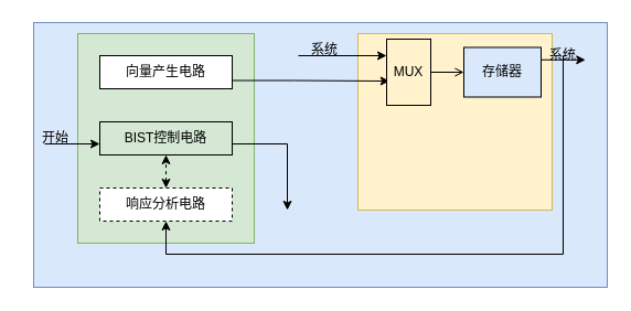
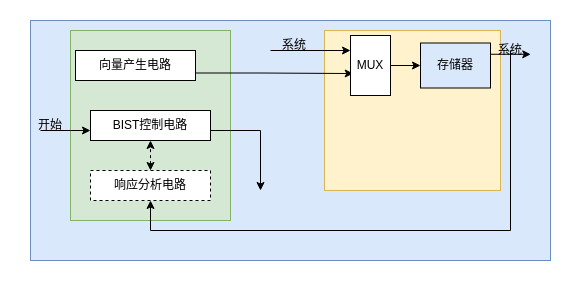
- <mxCell id="6" value="向量产生电路" style="whiteSpace=wrap;html=1;align=center;" vertex="1" parent="1"><mxGeometry x="90" y="50" width="120" height="30" as="geometry" /></mxCell>
+ <mxCell id="6" value="向量产生电路" style="whiteSpace=wrap;html=1;align=center;" vertex="1" parent="1"><mxGeometry x="75" y="50" width="120" height="30" as="geometry" /></mxCell>
- <mxCell id="8" value="MUX" style="whiteSpace=wrap;html=1;align=center;fillColor=#fff2cc;" vertex="1" parent="1"><mxGeometry x="350" y="35" width="40" height="60" as="geometry" /></mxCell>
+ <mxCell id="8" value="MUX" style="whiteSpace=wrap;html=1;align=center;" vertex="1" parent="1"><mxGeometry x="350" y="35" width="40" height="60" as="geometry" /></mxCell>
- <mxCell id="7" style="edgeStyle=orthogonalEdgeStyle;rounded=0;orthogonalLoop=1;jettySize=auto;html=1;exitX=1;exitY=0.5;exitDx=0;exitDy=0;entryX=0;entryY=0.5;entryDx=0;entryDy=0;endArrow=open;" edge="1" parent="1" source="8" target="9"><mxGeometry relative="1" as="geometry" /></mxCell>
+ <mxCell id="7" style="edgeStyle=orthogonalEdgeStyle;rounded=0;orthogonalLoop=1;jettySize=auto;html=1;exitX=1;exitY=0.5;exitDx=0;exitDy=0;entryX=0;entryY=0.5;entryDx=0;entryDy=0;" edge="1" parent="1" source="8" target="9"><mxGeometry relative="1" as="geometry" /></mxCell>
- <mxCell id="10" value="BIST控制电路" style="whiteSpace=wrap;html=1;align=center;fillColor=#d5e8d4;" vertex="1" parent="1"><mxGeometry x="90" y="110" width="120" height="30" as="geometry" /></mxCell>
+ <mxCell id="10" value="BIST控制电路" style="whiteSpace=wrap;html=1;align=center;" vertex="1" parent="1"><mxGeometry x="90" y="110" width="120" height="30" as="geometry" /></mxCell>
